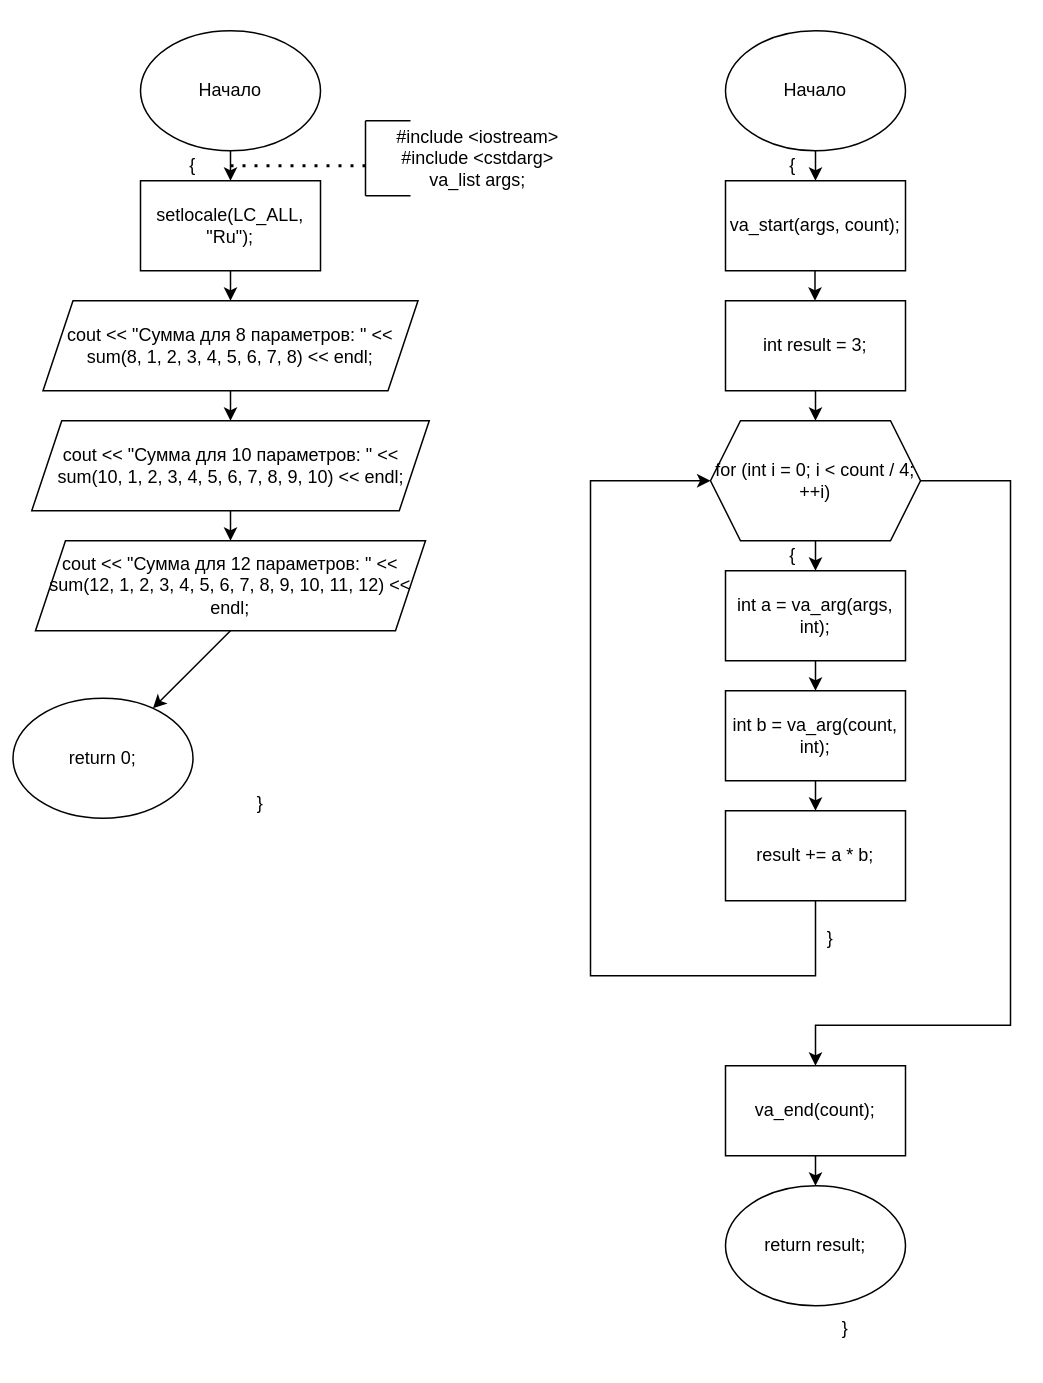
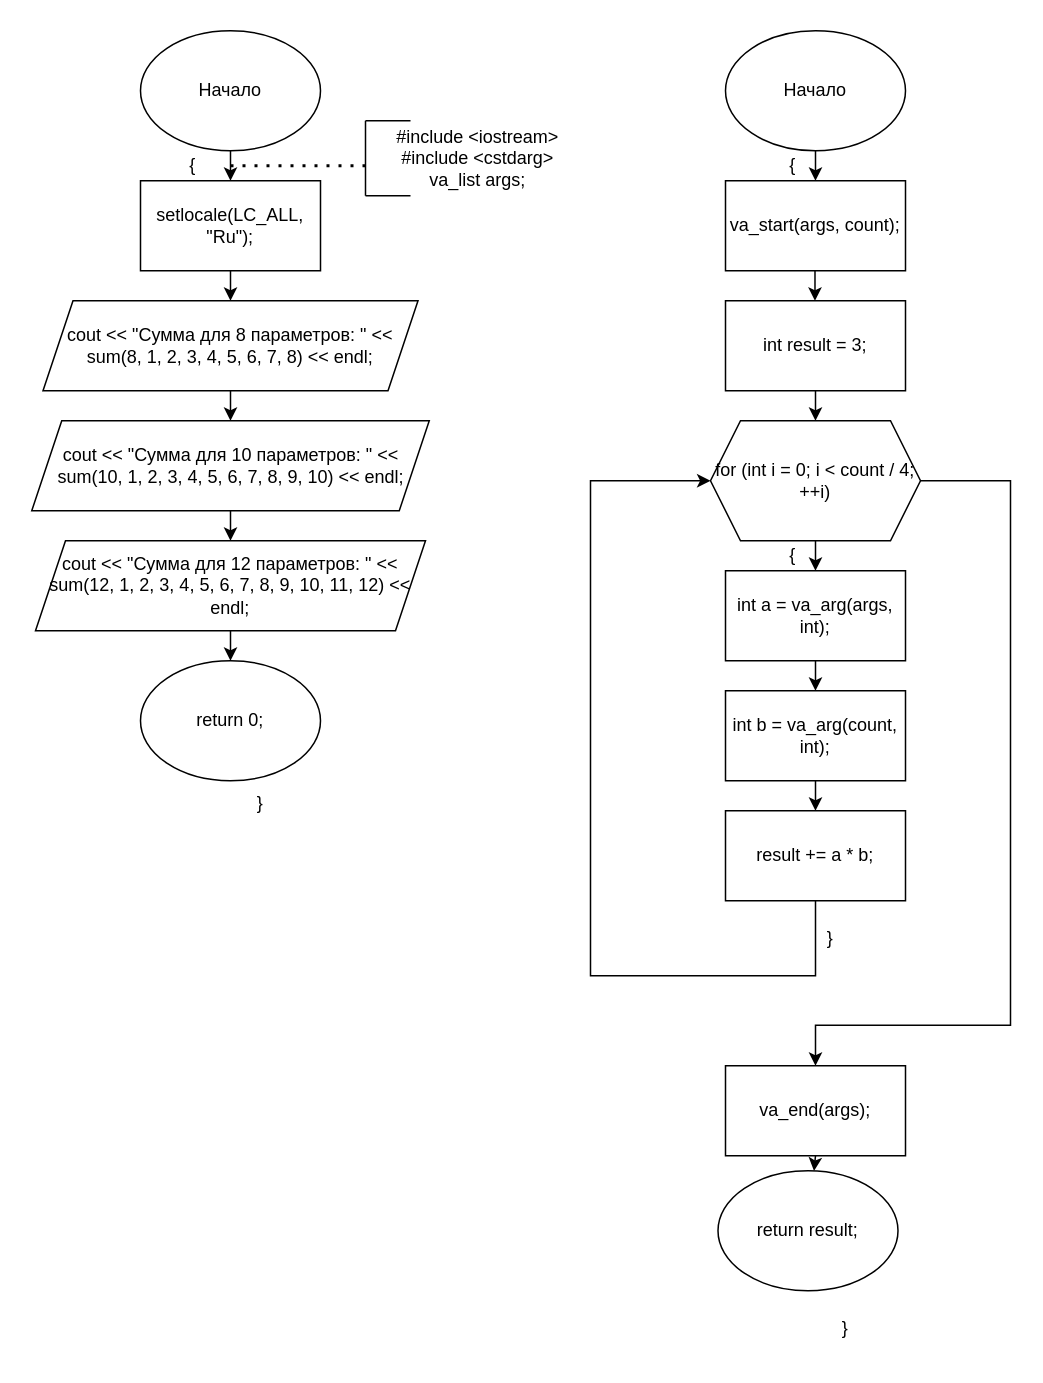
- <mxCell id="12" value="return 0;" style="ellipse;whiteSpace=wrap;html=1;" vertex="1" parent="1"><mxGeometry x="8" y="465" width="120" height="80" as="geometry" /></mxCell>
+ <mxCell id="12" value="return 0;" style="ellipse;whiteSpace=wrap;html=1;" vertex="1" parent="1"><mxGeometry x="93" y="440" width="120" height="80" as="geometry" /></mxCell>
- <mxCell id="38" value="va_end(count);" style="rounded=0;whiteSpace=wrap;html=1;" vertex="1" parent="1"><mxGeometry x="483" y="710" width="120" height="60" as="geometry" /></mxCell>
+ <mxCell id="38" value="va_end(args);" style="rounded=0;whiteSpace=wrap;html=1;" vertex="1" parent="1"><mxGeometry x="483" y="710" width="120" height="60" as="geometry" /></mxCell>
- <mxCell id="40" value="return result;" style="ellipse;whiteSpace=wrap;html=1;" vertex="1" parent="1"><mxGeometry x="483" y="790" width="120" height="80" as="geometry" /></mxCell>
+ <mxCell id="40" value="return result;" style="ellipse;whiteSpace=wrap;html=1;" vertex="1" parent="1"><mxGeometry x="478" y="780" width="120" height="80" as="geometry" /></mxCell>
